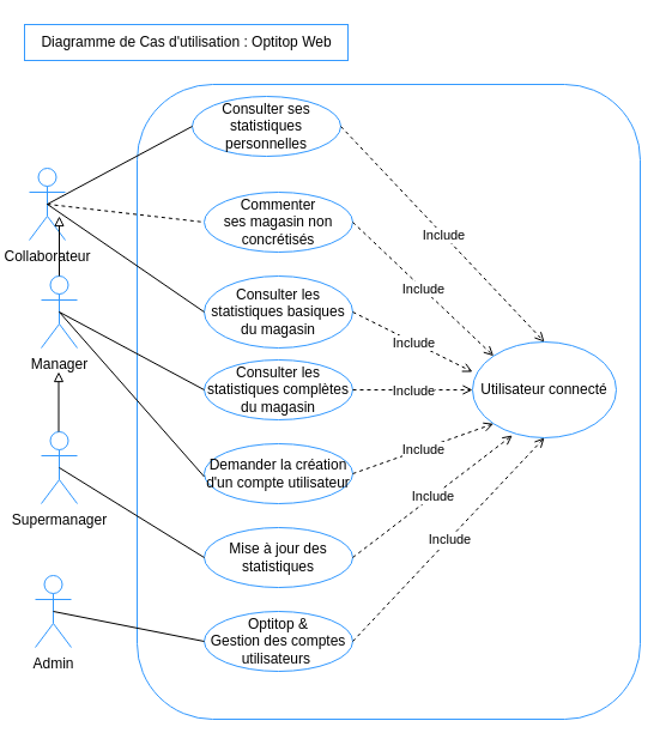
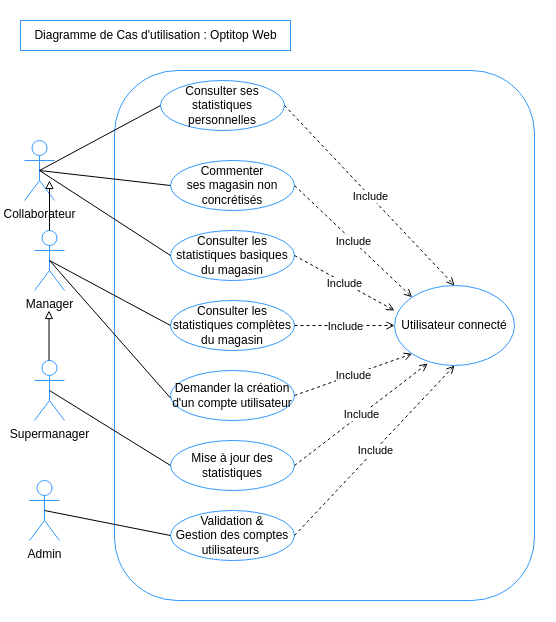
- <mxCell id="15" value="" style="endArrow=none;html=1;entryX=0;entryY=0.5;entryDx=0;entryDy=0;exitX=0.5;exitY=0.5;exitDx=0;exitDy=0;exitPerimeter=0;dashed=1;" edge="1" parent="1" source="3" target="14"><mxGeometry width="50" height="50" relative="1" as="geometry"><mxPoint x="54" y="130" as="sourcePoint" /><mxPoint x="104" y="80" as="targetPoint" /></mxGeometry></mxCell>
+ <mxCell id="15" value="" style="endArrow=none;html=1;entryX=0;entryY=0.5;entryDx=0;entryDy=0;exitX=0.5;exitY=0.5;exitDx=0;exitDy=0;exitPerimeter=0;" edge="1" parent="1" source="3" target="14"><mxGeometry width="50" height="50" relative="1" as="geometry"><mxPoint x="54" y="130" as="sourcePoint" /><mxPoint x="104" y="80" as="targetPoint" /></mxGeometry></mxCell>
- <mxCell id="12" value="Consulter les statistiques basiques du magasin" style="ellipse;whiteSpace=wrap;html=1;strokeColor=#3399FF;" vertex="1" parent="1"><mxGeometry x="170" y="230" width="124" height="60" as="geometry" /></mxCell>
+ <mxCell id="12" value="Consulter les statistiques basiques du magasin" style="ellipse;whiteSpace=wrap;html=1;strokeColor=#3399FF;" vertex="1" parent="1"><mxGeometry x="170" y="230" width="124" height="50" as="geometry" /></mxCell>
- <mxCell id="10" value="Optitop &amp;amp; &lt;br&gt;Gestion des comptes utilisateurs&amp;nbsp;" style="ellipse;whiteSpace=wrap;html=1;strokeColor=#3399FF;" vertex="1" parent="1"><mxGeometry x="170" y="510" width="124" height="50" as="geometry" /></mxCell>
+ <mxCell id="10" value="Validation &amp;amp; &lt;br&gt;Gestion des comptes utilisateurs&amp;nbsp;" style="ellipse;whiteSpace=wrap;html=1;strokeColor=#3399FF;" vertex="1" parent="1"><mxGeometry x="170" y="510" width="124" height="50" as="geometry" /></mxCell>
